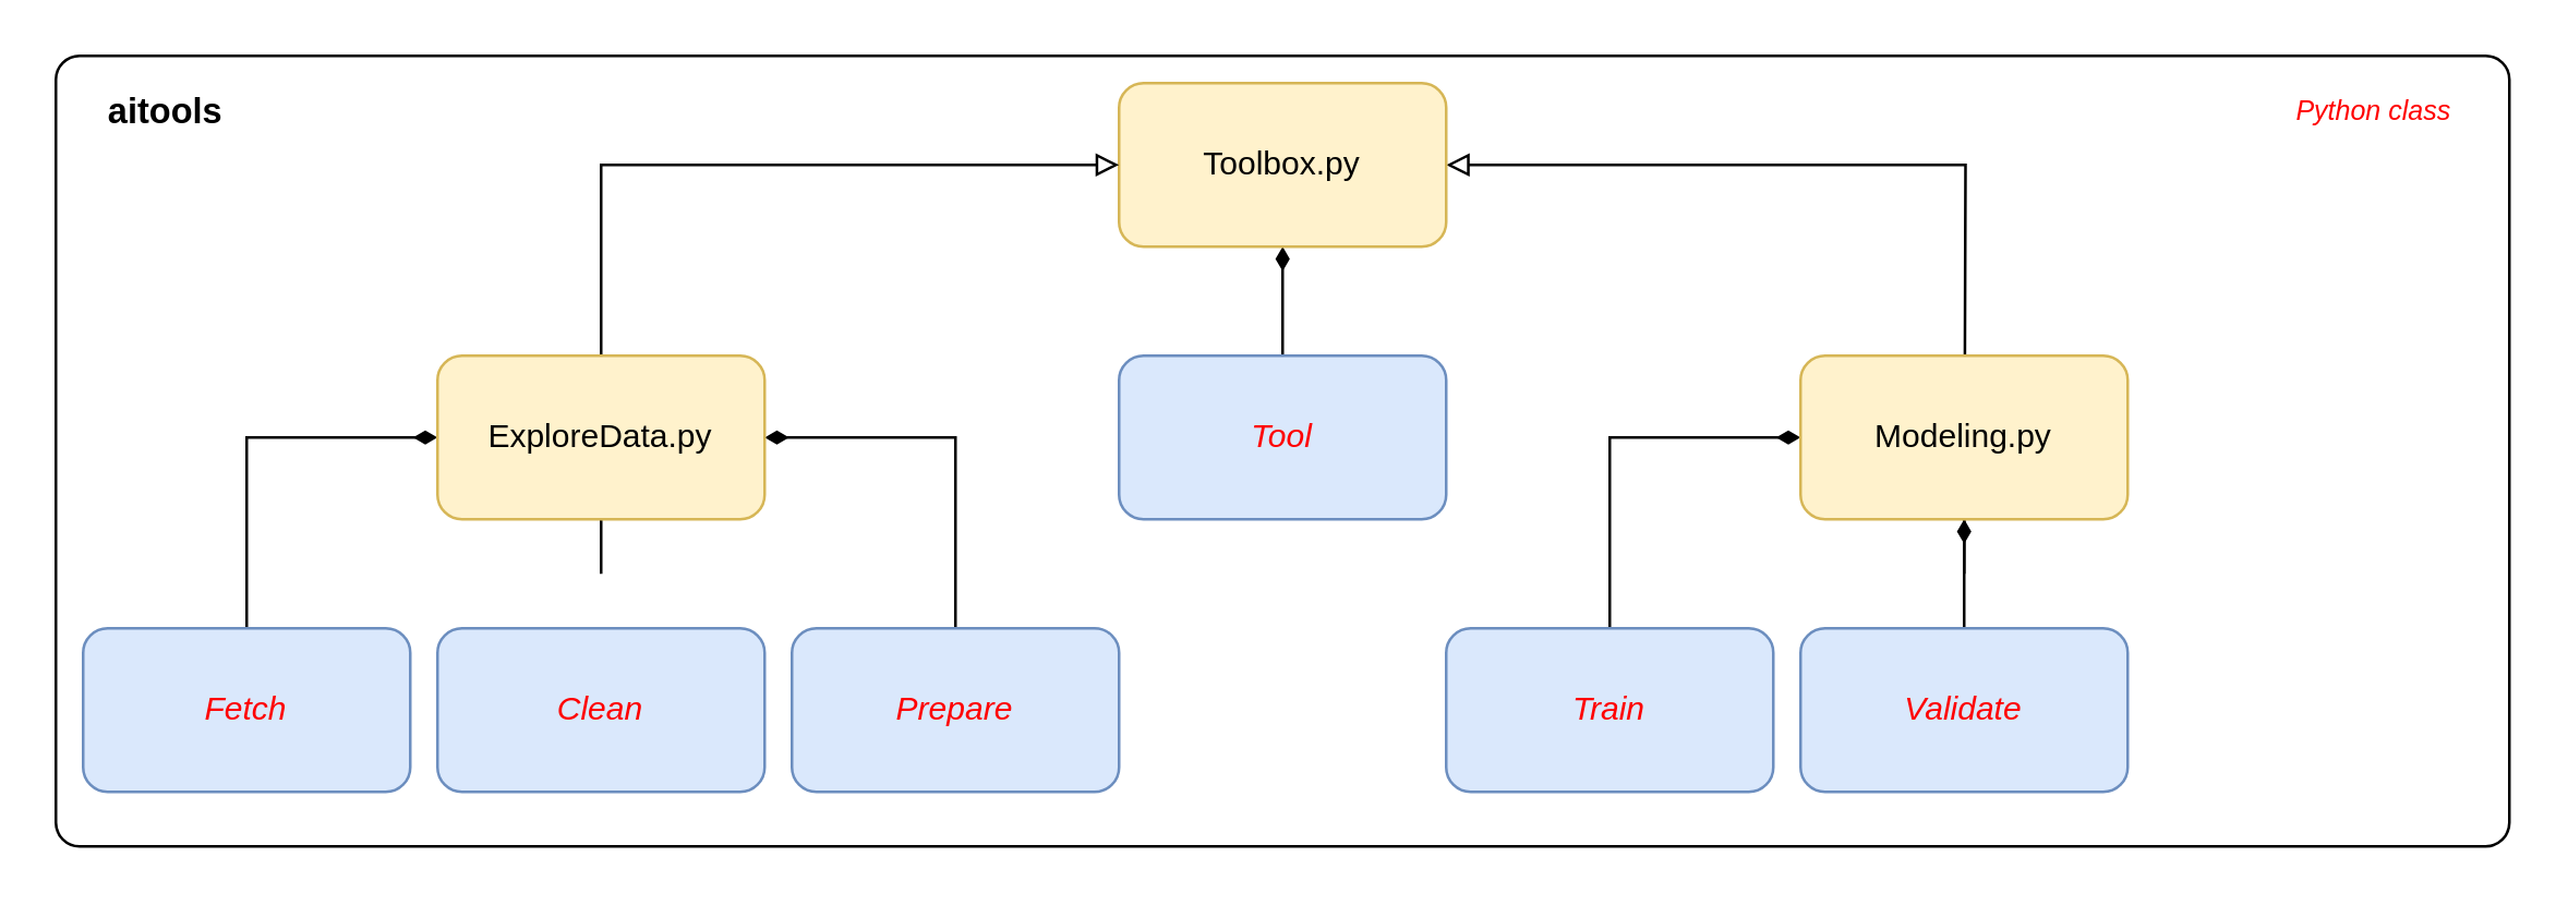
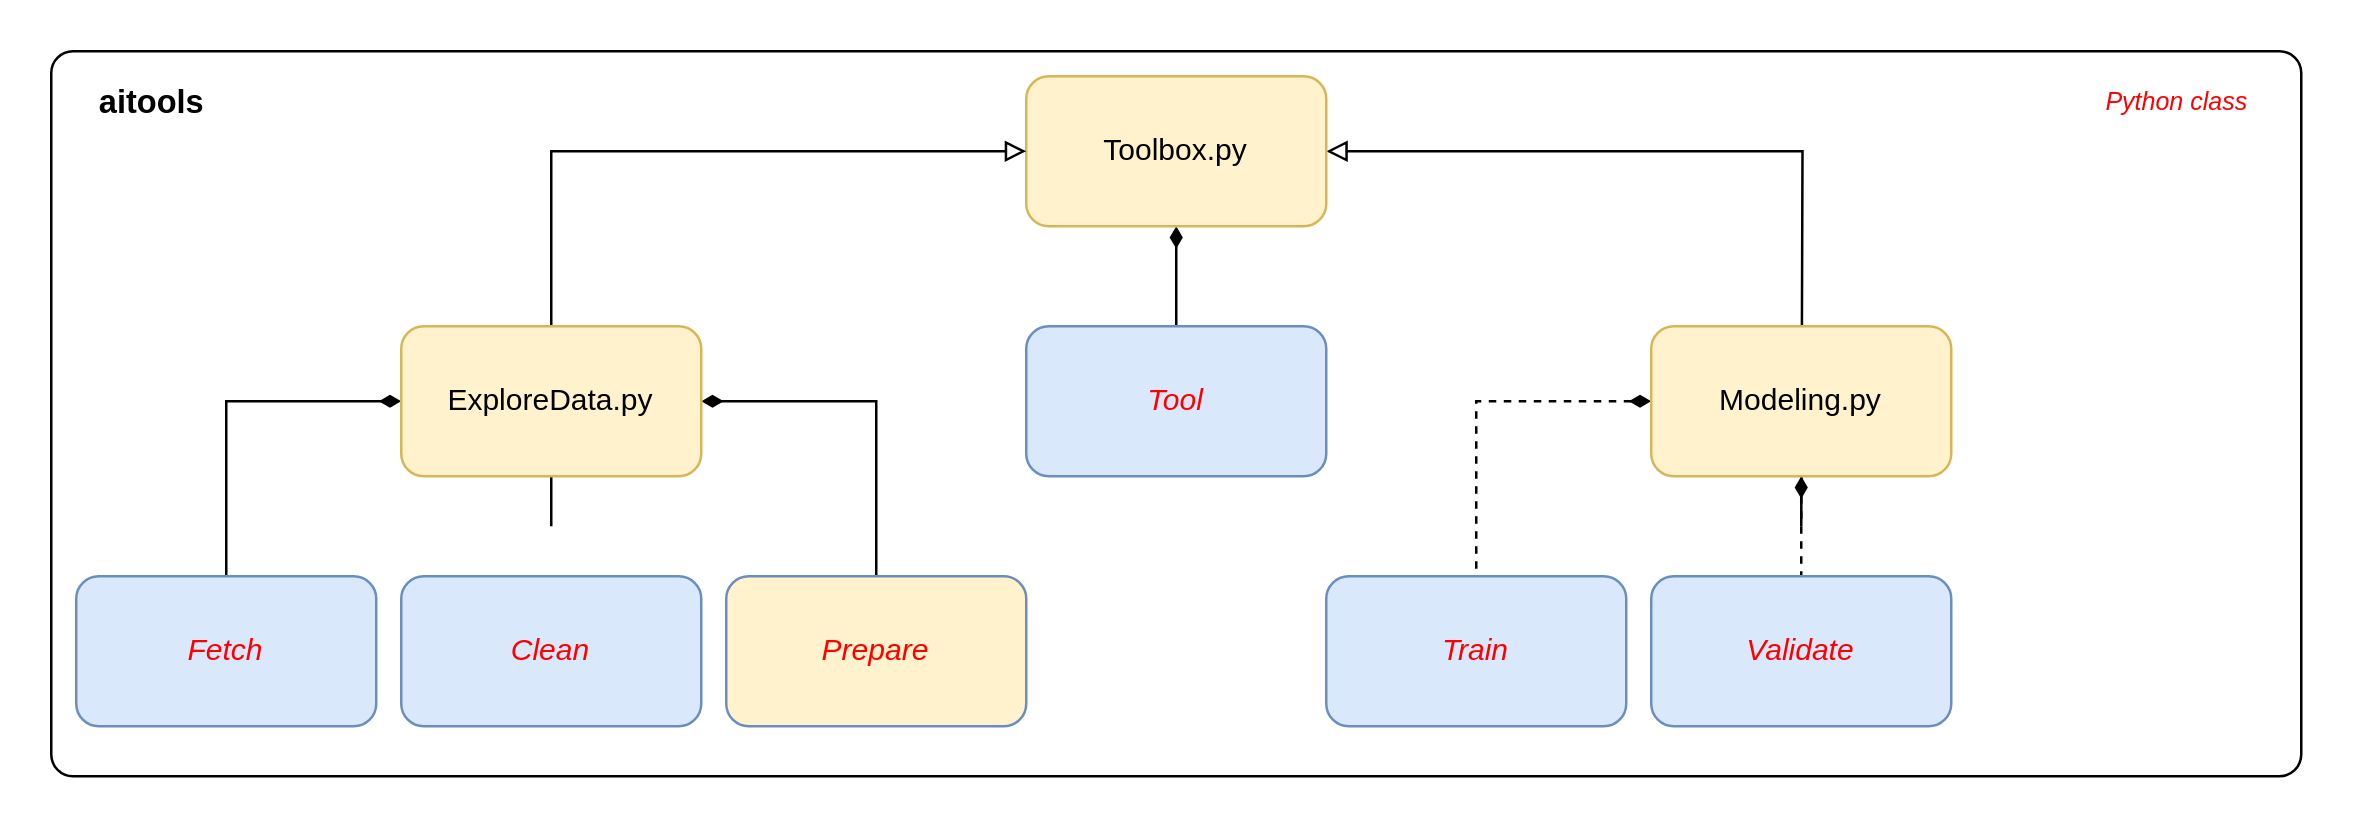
- <mxCell id="6" value="" style="edgeStyle=orthogonalEdgeStyle;rounded=0;orthogonalLoop=1;jettySize=auto;html=1;endArrow=none;endFill=0;startArrow=diamondThin;startFill=1;" edge="1" parent="1" source="8" target="10"><mxGeometry relative="1" as="geometry" /></mxCell>
+ <mxCell id="6" value="" style="edgeStyle=orthogonalEdgeStyle;rounded=0;orthogonalLoop=1;jettySize=auto;html=1;endArrow=none;endFill=0;startArrow=diamondThin;startFill=1;dashed=1;" edge="1" parent="1" source="8" target="10"><mxGeometry relative="1" as="geometry" /></mxCell>
- <mxCell id="7" value="" style="edgeStyle=orthogonalEdgeStyle;rounded=0;orthogonalLoop=1;jettySize=auto;html=1;endArrow=none;endFill=0;startArrow=diamondThin;startFill=1;" edge="1" parent="1" source="8" target="9"><mxGeometry relative="1" as="geometry" /></mxCell>
+ <mxCell id="7" value="" style="edgeStyle=orthogonalEdgeStyle;rounded=0;orthogonalLoop=1;jettySize=auto;html=1;endArrow=none;endFill=0;startArrow=diamondThin;startFill=1;dashed=1;" edge="1" parent="1" source="8" target="9"><mxGeometry relative="1" as="geometry" /></mxCell>
- <mxCell id="15" value="Prepare" style="rounded=1;whiteSpace=wrap;html=1;fontStyle=2;fillColor=#dae8fc;strokeColor=#6c8ebf;fontColor=#FF0000;" vertex="1" parent="1"><mxGeometry x="290" y="230" width="120" height="60" as="geometry" /></mxCell>
+ <mxCell id="15" value="Prepare" style="rounded=1;whiteSpace=wrap;html=1;fontStyle=2;fillColor=#fff2cc;strokeColor=#6c8ebf;fontColor=#FF0000;" vertex="1" parent="1"><mxGeometry x="290" y="230" width="120" height="60" as="geometry" /></mxCell>
